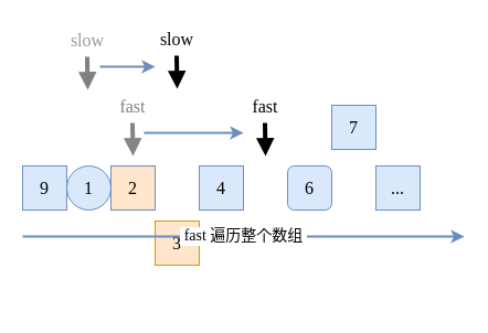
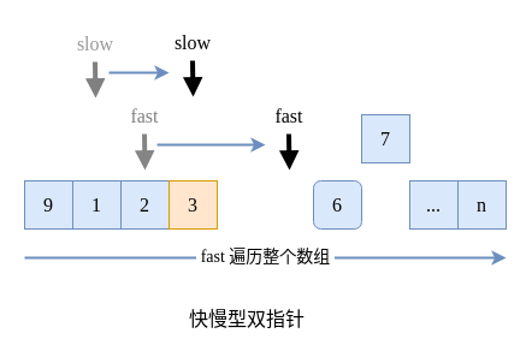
- <mxCell id="3" value="1" style="ellipse;whiteSpace=wrap;html=1;shadow=0;strokeColor=#6c8ebf;strokeWidth=1;fontFamily=Ubuntu;fontSize=16;fontStyle=0;fillColor=#dae8fc;" parent="1" vertex="1"><mxGeometry x="60" y="150" width="40" height="40" as="geometry" /></mxCell>
+ <mxCell id="3" value="1" style="rounded=0;whiteSpace=wrap;html=1;shadow=0;strokeColor=#6c8ebf;strokeWidth=1;fontFamily=Ubuntu;fontSize=16;fontStyle=0;fillColor=#dae8fc;" parent="1" vertex="1"><mxGeometry x="60" y="150" width="40" height="40" as="geometry" /></mxCell>
- <mxCell id="4" value="2" style="rounded=0;whiteSpace=wrap;html=1;shadow=0;strokeColor=#6c8ebf;strokeWidth=1;fontFamily=Ubuntu;fontSize=16;fontStyle=0;fillColor=#ffe6cc;" parent="1" vertex="1"><mxGeometry x="100" y="150" width="40" height="40" as="geometry" /></mxCell>
+ <mxCell id="4" value="2" style="rounded=0;whiteSpace=wrap;html=1;shadow=0;strokeColor=#6c8ebf;strokeWidth=1;fontFamily=Ubuntu;fontSize=16;fontStyle=0;fillColor=#dae8fc;" parent="1" vertex="1"><mxGeometry x="100" y="150" width="40" height="40" as="geometry" /></mxCell>
- <mxCell id="6" value="4" style="rounded=0;whiteSpace=wrap;html=1;shadow=0;strokeColor=#6c8ebf;strokeWidth=1;fontFamily=Ubuntu;fontSize=16;fontStyle=0;fillColor=#dae8fc;" parent="1" vertex="1"><mxGeometry x="180" y="150" width="40" height="40" as="geometry" /></mxCell>
+ <mxCell id="10" value="n" style="rounded=0;whiteSpace=wrap;html=1;shadow=0;strokeColor=#6c8ebf;strokeWidth=1;fontFamily=Ubuntu;fontSize=16;fontStyle=0;fillColor=#dae8fc;" parent="1" vertex="1"><mxGeometry x="380" y="150" width="40" height="40" as="geometry" /></mxCell>
- <mxCell id="5" value="3" style="rounded=0;whiteSpace=wrap;html=1;shadow=0;strokeColor=#d79b00;strokeWidth=1;fontFamily=Ubuntu;fontSize=16;fontStyle=0;fillColor=#ffe6cc;" parent="1" vertex="1"><mxGeometry x="140" y="200" width="40" height="40" as="geometry" /></mxCell>
+ <mxCell id="5" value="3" style="rounded=0;whiteSpace=wrap;html=1;shadow=0;strokeColor=#d79b00;strokeWidth=1;fontFamily=Ubuntu;fontSize=16;fontStyle=0;fillColor=#ffe6cc;" parent="1" vertex="1"><mxGeometry x="140" y="150" width="40" height="40" as="geometry" /></mxCell>
+ <mxCell id="23" value="快慢型双指针" style="text;html=1;align=center;verticalAlign=middle;whiteSpace=wrap;rounded=0;fontFamily=Ubuntu;fontSize=16;fontStyle=0;" vertex="1" parent="1"><mxGeometry x="145" y="250" width="120" height="30" as="geometry" /></mxCell>
